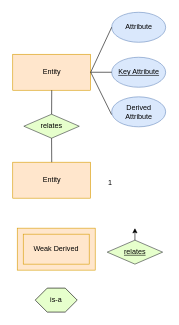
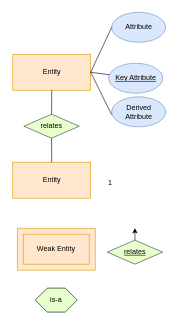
- <mxCell id="6" value="&lt;u&gt;Key Attribute&lt;/u&gt;" style="ellipse;whiteSpace=wrap;html=1;fillColor=#dae8fc;strokeColor=#6c8ebf;" parent="1" vertex="1"><mxGeometry x="185.5" y="95" width="90" height="50" as="geometry" /></mxCell>
+ <mxCell id="6" value="&lt;u&gt;Key Attribute&lt;/u&gt;" style="ellipse;whiteSpace=wrap;html=1;fillColor=#dae8fc;strokeColor=#6c8ebf;" parent="1" vertex="1"><mxGeometry x="180.5" y="105" width="90" height="50" as="geometry" /></mxCell>
- <mxCell id="8" value="Weak Derived" style="rounded=0;whiteSpace=wrap;html=1;fillColor=#ffe6cc;strokeColor=#d79b00;" parent="1" vertex="1"><mxGeometry x="38" y="390" width="110" height="50" as="geometry" /></mxCell>
+ <mxCell id="8" value="Weak Entity" style="rounded=0;whiteSpace=wrap;html=1;fillColor=#ffe6cc;strokeColor=#d79b00;" parent="1" vertex="1"><mxGeometry x="38" y="390" width="110" height="50" as="geometry" /></mxCell>
